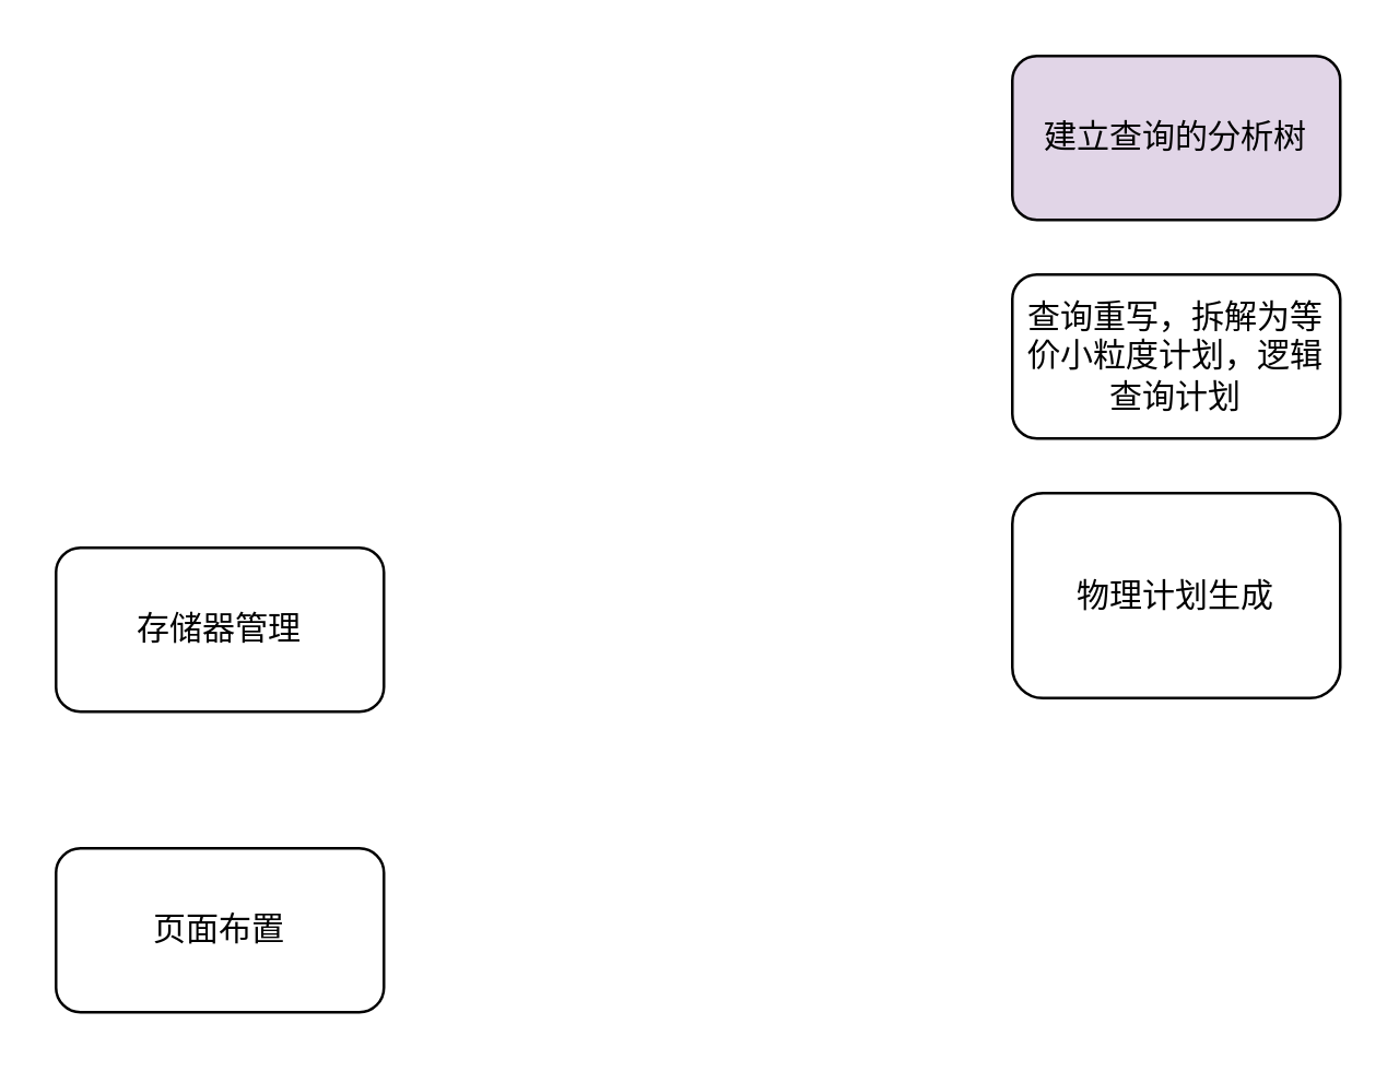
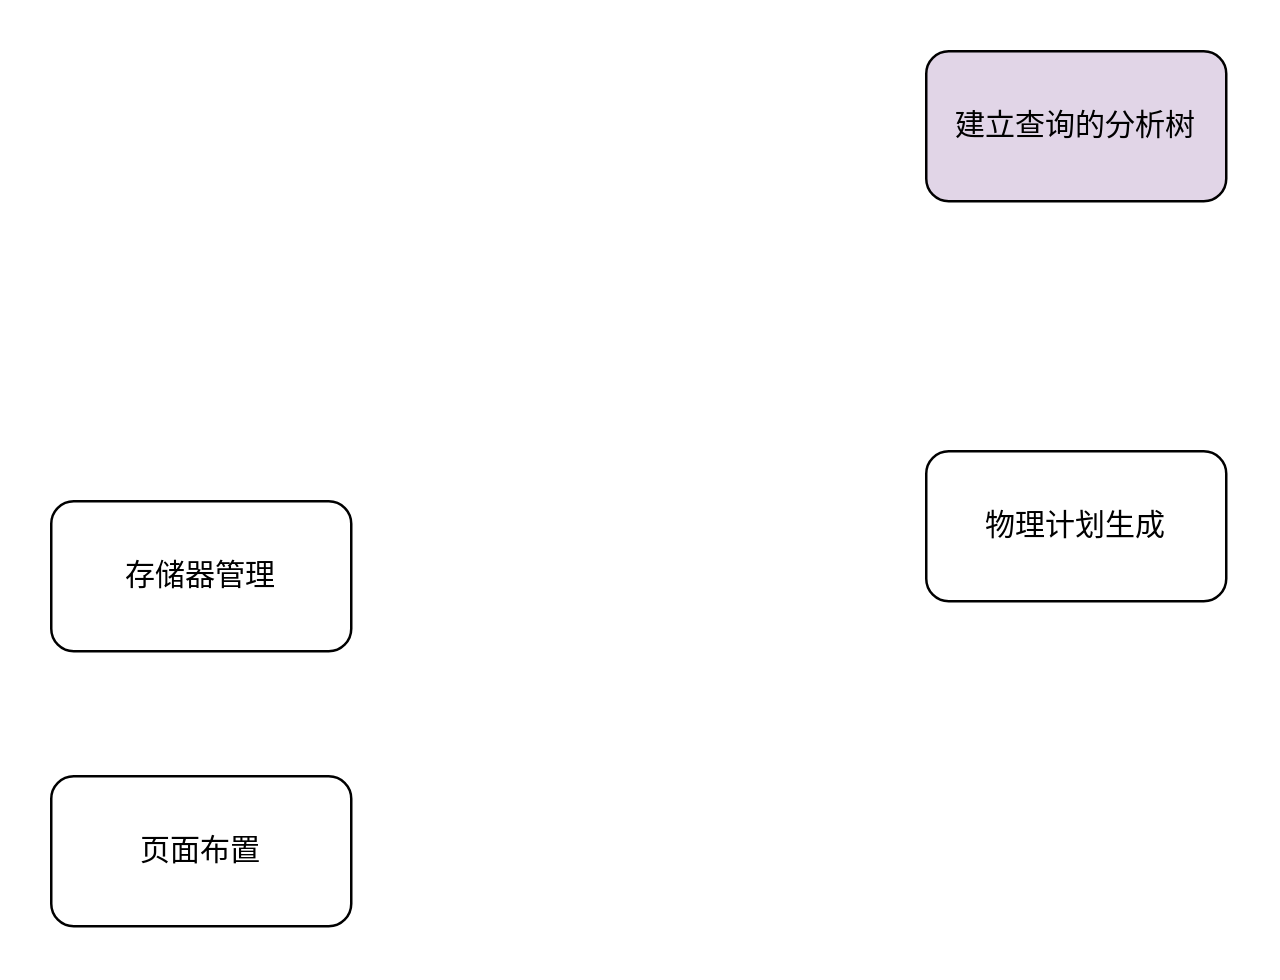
- <mxCell id="5" value="查询重写，拆解为等价小粒度计划，逻辑查询计划" style="rounded=1;whiteSpace=wrap;html=1;" vertex="1" parent="1"><mxGeometry x="370" y="100" width="120" height="60" as="geometry" /></mxCell>
- <mxCell id="6" value="物理计划生成" style="rounded=1;whiteSpace=wrap;html=1;" vertex="1" parent="1"><mxGeometry x="370" y="180" width="120" height="75" as="geometry" /></mxCell>
+ <mxCell id="6" value="物理计划生成" style="rounded=1;whiteSpace=wrap;html=1;" vertex="1" parent="1"><mxGeometry x="370" y="180" width="120" height="60" as="geometry" /></mxCell>
